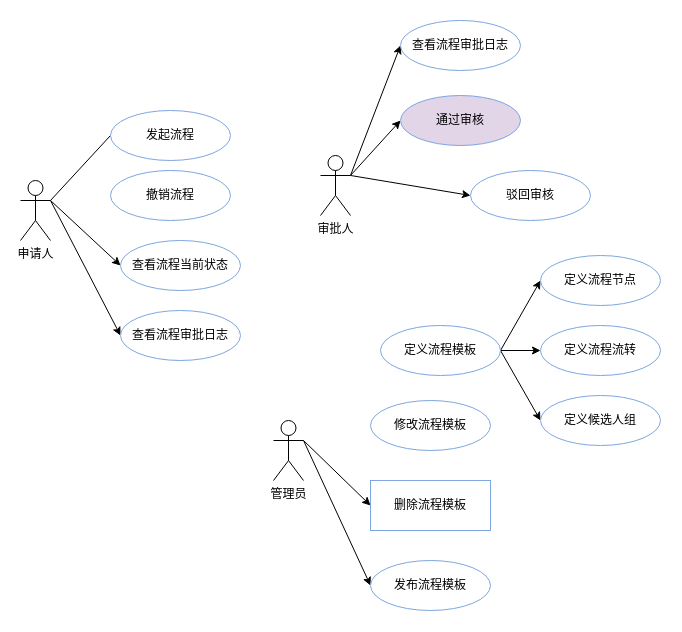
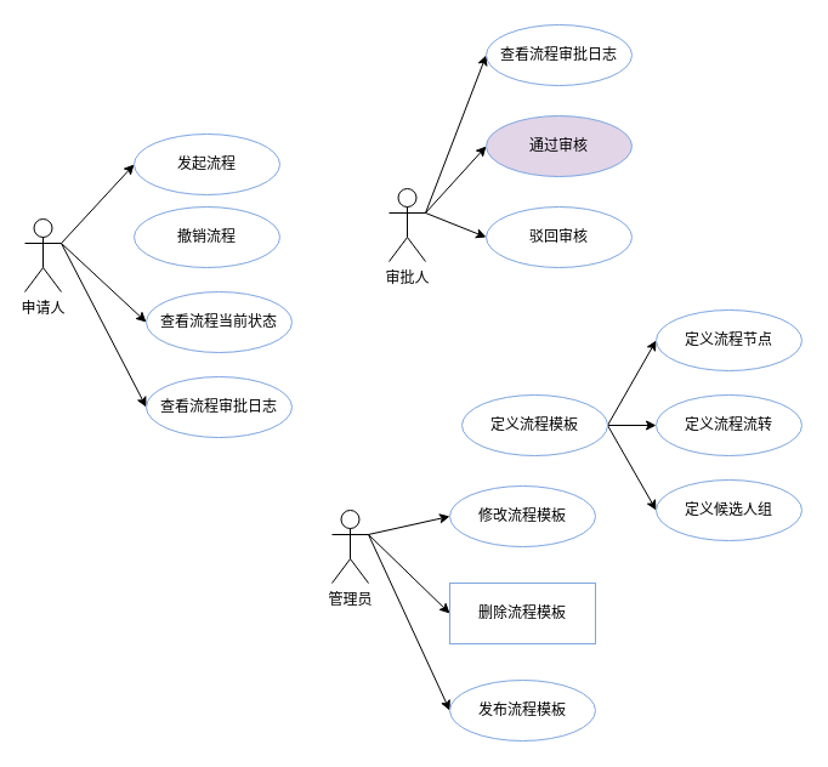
- <mxCell id="2" style="rounded=0;orthogonalLoop=1;jettySize=auto;html=1;exitX=1;exitY=0.333;exitDx=0;exitDy=0;exitPerimeter=0;entryX=0;entryY=0.5;entryDx=0;entryDy=0;endArrow=none;" edge="1" parent="1" source="5" target="6"><mxGeometry relative="1" as="geometry" /></mxCell>
+ <mxCell id="2" style="rounded=0;orthogonalLoop=1;jettySize=auto;html=1;exitX=1;exitY=0.333;exitDx=0;exitDy=0;exitPerimeter=0;entryX=0;entryY=0.5;entryDx=0;entryDy=0;" edge="1" parent="1" source="5" target="6"><mxGeometry relative="1" as="geometry" /></mxCell>
- <mxCell id="19" value="驳回审核" style="ellipse;whiteSpace=wrap;html=1;strokeColor=#7EA6E0;" vertex="1" parent="1"><mxGeometry x="470" y="170" width="120" height="50" as="geometry" /></mxCell>
+ <mxCell id="19" value="驳回审核" style="ellipse;whiteSpace=wrap;html=1;strokeColor=#7EA6E0;" vertex="1" parent="1"><mxGeometry x="400" y="170" width="120" height="50" as="geometry" /></mxCell>
+ <mxCell id="11" style="edgeStyle=none;rounded=0;orthogonalLoop=1;jettySize=auto;html=1;exitX=1;exitY=0.333;exitDx=0;exitDy=0;exitPerimeter=0;entryX=0;entryY=0.5;entryDx=0;entryDy=0;" edge="1" parent="1" source="14" target="29"><mxGeometry relative="1" as="geometry" /></mxCell>
